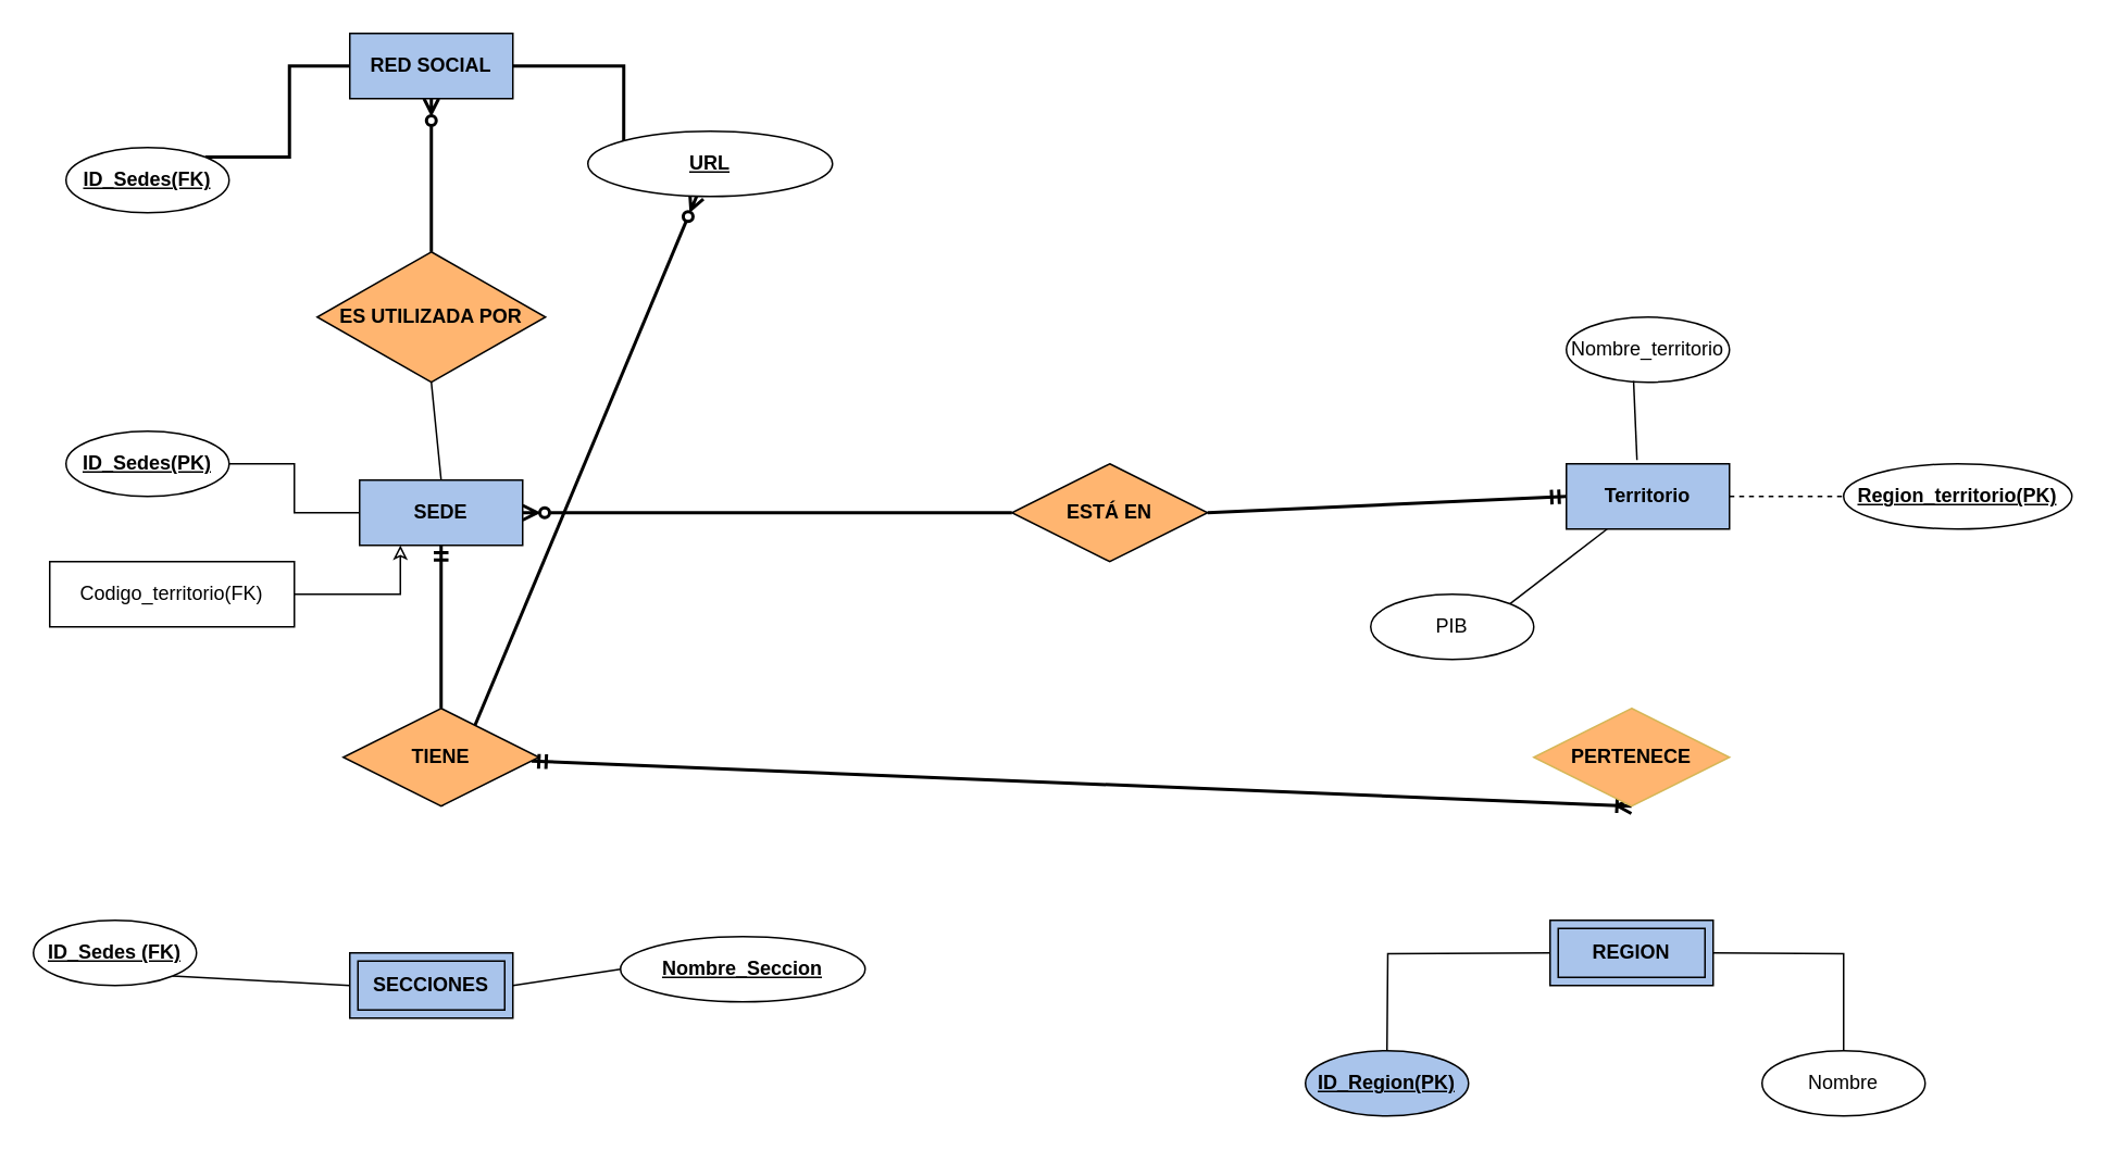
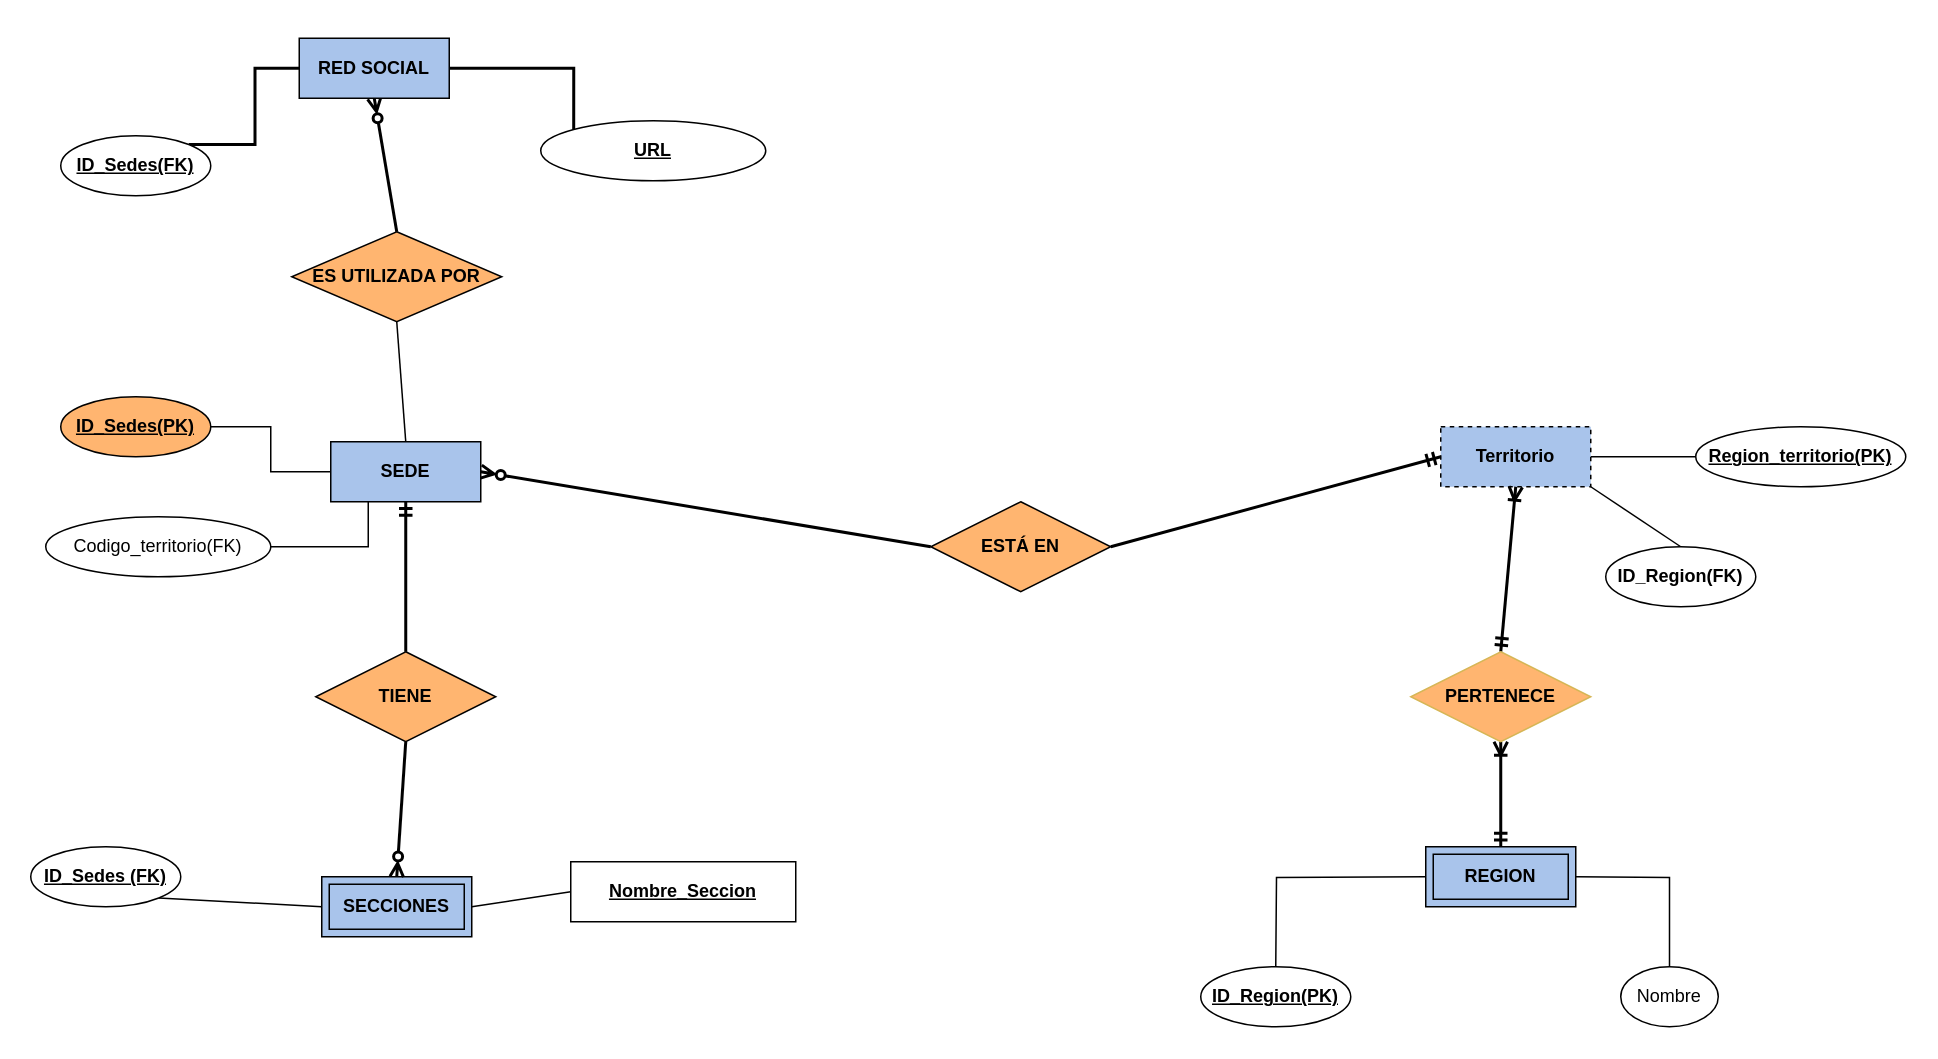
- <mxCell id="37" value="RED SOCIAL" style="whiteSpace=wrap;html=1;align=center;fillColor=#A9C4EB;fontStyle=1" vertex="1" parent="1"><mxGeometry x="214" y="20" width="100" height="40" as="geometry" /></mxCell>
+ <mxCell id="37" value="RED SOCIAL" style="whiteSpace=wrap;html=1;align=center;fillColor=#A9C4EB;fontStyle=1" vertex="1" parent="1"><mxGeometry x="199" y="25" width="100" height="40" as="geometry" /></mxCell>
- <mxCell id="42" value="ES UTILIZADA POR" style="shape=rhombus;perimeter=rhombusPerimeter;whiteSpace=wrap;html=1;align=center;fillColor=#FFB570;fontStyle=1" vertex="1" parent="1"><mxGeometry x="194" y="154" width="140" height="80" as="geometry" /></mxCell>
+ <mxCell id="42" value="ES UTILIZADA POR" style="shape=rhombus;perimeter=rhombusPerimeter;whiteSpace=wrap;html=1;align=center;fillColor=#FFB570;fontStyle=1" vertex="1" parent="1"><mxGeometry x="194" y="154" width="140" height="60" as="geometry" /></mxCell>
- <mxCell id="11" value="Nombre_territorio" style="ellipse;whiteSpace=wrap;html=1;align=center;" parent="1" vertex="1"><mxGeometry x="960" y="194" width="100" height="40" as="geometry" /></mxCell>
- <mxCell id="25" style="rounded=0;orthogonalLoop=1;jettySize=auto;html=1;exitX=0.433;exitY=-0.059;exitDx=0;exitDy=0;endArrow=none;endFill=0;entryX=0.412;entryY=0.98;entryDx=0;entryDy=0;entryPerimeter=0;exitPerimeter=0;" edge="1" parent="1" source="6" target="11"><mxGeometry relative="1" as="geometry"><mxPoint x="960" y="244" as="targetPoint" /></mxGeometry></mxCell>
- <mxCell id="18" value="ID_Sedes(PK)" style="ellipse;whiteSpace=wrap;html=1;align=center;fontStyle=5" parent="1" vertex="1"><mxGeometry x="40" y="264" width="100" height="40" as="geometry" /></mxCell>
+ <mxCell id="18" value="ID_Sedes(PK)" style="ellipse;whiteSpace=wrap;html=1;align=center;fontStyle=5;fillColor=#ffb570;" parent="1" vertex="1"><mxGeometry x="40" y="264" width="100" height="40" as="geometry" /></mxCell>
- <mxCell id="29" style="rounded=0;orthogonalLoop=1;jettySize=auto;html=1;exitX=0.5;exitY=1;exitDx=0;exitDy=0;endArrow=ERzeroToMany;endFill=0;strokeWidth=2;" edge="1" parent="1" source="30" target="40"><mxGeometry relative="1" as="geometry"><mxPoint x="260" y="574" as="targetPoint" /></mxGeometry></mxCell>
+ <mxCell id="29" style="rounded=0;orthogonalLoop=1;jettySize=auto;html=1;exitX=0.5;exitY=1;exitDx=0;exitDy=0;entryX=0.5;entryY=0;entryDx=0;entryDy=0;endArrow=ERzeroToMany;endFill=0;strokeWidth=2;" edge="1" parent="1" source="30" target="28"><mxGeometry relative="1" as="geometry"><mxPoint x="260" y="574" as="targetPoint" /></mxGeometry></mxCell>
- <mxCell id="6" value="Territorio" style="whiteSpace=wrap;html=1;align=center;fillColor=#A9C4EB;fontStyle=1" parent="1" vertex="1"><mxGeometry x="960" y="284" width="100" height="40" as="geometry" /></mxCell>
+ <mxCell id="6" value="Territorio" style="whiteSpace=wrap;html=1;align=center;fillColor=#A9C4EB;fontStyle=1;dashed=1;" parent="1" vertex="1"><mxGeometry x="960" y="284" width="100" height="40" as="geometry" /></mxCell>
- <mxCell id="5" style="edgeStyle=orthogonalEdgeStyle;rounded=0;orthogonalLoop=1;jettySize=auto;html=1;exitX=1;exitY=0.5;exitDx=0;exitDy=0;entryX=0;entryY=0.5;entryDx=0;entryDy=0;endArrow=none;endFill=0;dashed=1;" edge="1" parent="1" source="6" target="15"><mxGeometry relative="1" as="geometry" /></mxCell>
+ <mxCell id="5" style="edgeStyle=orthogonalEdgeStyle;rounded=0;orthogonalLoop=1;jettySize=auto;html=1;exitX=1;exitY=0.5;exitDx=0;exitDy=0;entryX=0;entryY=0.5;entryDx=0;entryDy=0;endArrow=none;endFill=0;" edge="1" parent="1" source="6" target="15"><mxGeometry relative="1" as="geometry" /></mxCell>
- <mxCell id="32" value="ESTÁ EN" style="shape=rhombus;perimeter=rhombusPerimeter;whiteSpace=wrap;html=1;align=center;fillColor=#FFB570;fontStyle=1" vertex="1" parent="1"><mxGeometry x="620" y="284" width="120" height="60" as="geometry" /></mxCell>
+ <mxCell id="32" value="ESTÁ EN" style="shape=rhombus;perimeter=rhombusPerimeter;whiteSpace=wrap;html=1;align=center;fillColor=#FFB570;fontStyle=1" vertex="1" parent="1"><mxGeometry x="620" y="334" width="120" height="60" as="geometry" /></mxCell>
- <mxCell id="19" style="edgeStyle=orthogonalEdgeStyle;rounded=0;orthogonalLoop=1;jettySize=auto;html=1;exitX=1;exitY=0.5;exitDx=0;exitDy=0;entryX=0.25;entryY=1;entryDx=0;entryDy=0;endArrow=classic;endFill=0;" edge="1" parent="1" source="20" target="9"><mxGeometry relative="1" as="geometry" /></mxCell>
+ <mxCell id="19" style="edgeStyle=orthogonalEdgeStyle;rounded=0;orthogonalLoop=1;jettySize=auto;html=1;exitX=1;exitY=0.5;exitDx=0;exitDy=0;entryX=0.25;entryY=1;entryDx=0;entryDy=0;endArrow=none;endFill=0;" edge="1" parent="1" source="20" target="9"><mxGeometry relative="1" as="geometry" /></mxCell>
+ <mxCell id="2" style="rounded=0;orthogonalLoop=1;jettySize=auto;html=1;entryX=0.5;entryY=0;entryDx=0;entryDy=0;endArrow=none;endFill=0;exitX=1;exitY=1;exitDx=0;exitDy=0;" edge="1" parent="1" source="6" target="16"><mxGeometry relative="1" as="geometry"><mxPoint x="1080" y="324" as="sourcePoint" /></mxGeometry></mxCell>
- <mxCell id="3" style="rounded=0;orthogonalLoop=1;jettySize=auto;html=1;exitX=0.25;exitY=1;exitDx=0;exitDy=0;entryX=1;entryY=0;entryDx=0;entryDy=0;endArrow=none;endFill=0;" edge="1" parent="1" source="6" target="10"><mxGeometry relative="1" as="geometry" /></mxCell>
- <mxCell id="20" value="Codigo_territorio(FK)" style="whiteSpace=wrap;html=1;align=center;rounded=0;" parent="1" vertex="1"><mxGeometry x="30" y="344" width="150" height="40" as="geometry" /></mxCell>
+ <mxCell id="20" value="Codigo_territorio(FK)" style="ellipse;whiteSpace=wrap;html=1;align=center;" parent="1" vertex="1"><mxGeometry x="30" y="344" width="150" height="40" as="geometry" /></mxCell>
+ <mxCell id="33" value="" style="rounded=0;orthogonalLoop=1;jettySize=auto;html=1;exitX=0.5;exitY=1;exitDx=0;exitDy=0;entryX=0.5;entryY=0;entryDx=0;entryDy=0;startArrow=ERoneToMany;startFill=0;strokeWidth=2;endArrow=ERmandOne;endFill=0;" edge="1" parent="1" source="6" target="34"><mxGeometry relative="1" as="geometry"><mxPoint x="1010" y="324" as="sourcePoint" /><mxPoint x="1000" y="564" as="targetPoint" /></mxGeometry></mxCell>
- <mxCell id="10" value="PIB" style="ellipse;whiteSpace=wrap;html=1;align=center;" parent="1" vertex="1"><mxGeometry x="840" y="364" width="100" height="40" as="geometry" /></mxCell>
+ <mxCell id="16" value="ID_Region(FK)" style="ellipse;whiteSpace=wrap;html=1;align=center;fontStyle=1" parent="1" vertex="1"><mxGeometry x="1070" y="364" width="100" height="40" as="geometry" /></mxCell>
- <mxCell id="4" style="rounded=0;orthogonalLoop=1;jettySize=auto;html=1;exitX=0.5;exitY=1;exitDx=0;exitDy=0;startArrow=ERoneToMany;startFill=0;strokeWidth=2;endArrow=ERmandOne;endFill=0;" edge="1" parent="1" source="34" target="30"><mxGeometry relative="1" as="geometry" /></mxCell>
+ <mxCell id="4" style="rounded=0;orthogonalLoop=1;jettySize=auto;html=1;exitX=0.5;exitY=1;exitDx=0;exitDy=0;entryX=0.5;entryY=0;entryDx=0;entryDy=0;startArrow=ERoneToMany;startFill=0;strokeWidth=2;endArrow=ERmandOne;endFill=0;" edge="1" parent="1" source="34" target="27"><mxGeometry relative="1" as="geometry" /></mxCell>
- <mxCell id="23" value="&lt;u&gt;Nombre_Seccion&lt;/u&gt;" style="ellipse;whiteSpace=wrap;html=1;align=center;fontStyle=1" vertex="1" parent="1"><mxGeometry x="380" y="574" width="150" height="40" as="geometry" /></mxCell>
+ <mxCell id="23" value="&lt;u&gt;Nombre_Seccion&lt;/u&gt;" style="whiteSpace=wrap;html=1;align=center;fontStyle=1;rounded=0;" vertex="1" parent="1"><mxGeometry x="380" y="574" width="150" height="40" as="geometry" /></mxCell>
- <mxCell id="26" value="ID_Region(PK)" style="ellipse;whiteSpace=wrap;html=1;align=center;fontStyle=5;fillColor=#a9c4eb;" vertex="1" parent="1"><mxGeometry x="800" y="644" width="100" height="40" as="geometry" /></mxCell>
+ <mxCell id="26" value="ID_Region(PK)" style="ellipse;whiteSpace=wrap;html=1;align=center;fontStyle=5" vertex="1" parent="1"><mxGeometry x="800" y="644" width="100" height="40" as="geometry" /></mxCell>
- <mxCell id="14" value="Nombre" style="ellipse;whiteSpace=wrap;html=1;align=center;" parent="1" vertex="1"><mxGeometry x="1080" y="644" width="100" height="40" as="geometry" /></mxCell>
+ <mxCell id="14" value="Nombre" style="ellipse;whiteSpace=wrap;html=1;align=center;" parent="1" vertex="1"><mxGeometry x="1080" y="644" width="65" height="40" as="geometry" /></mxCell>
